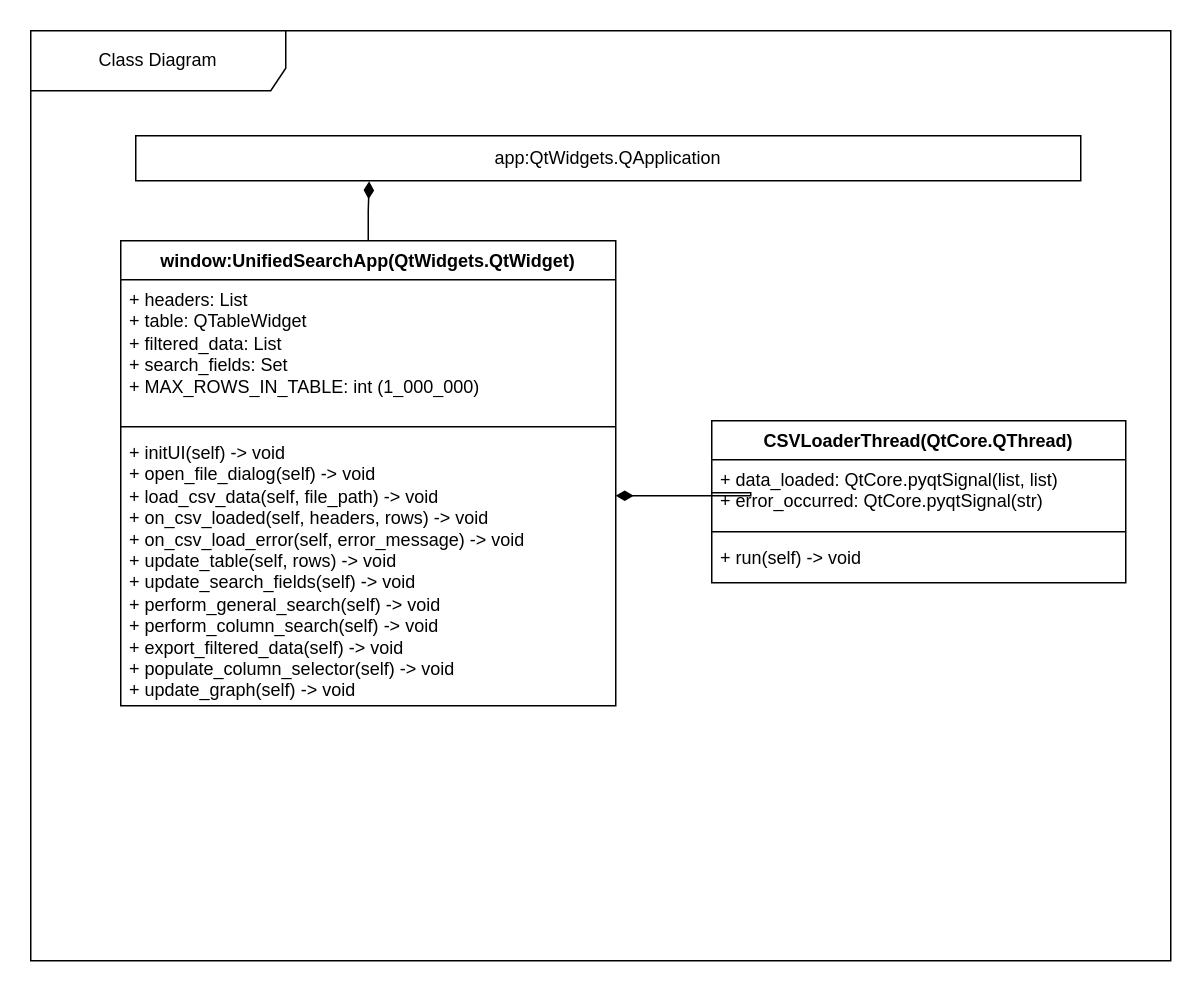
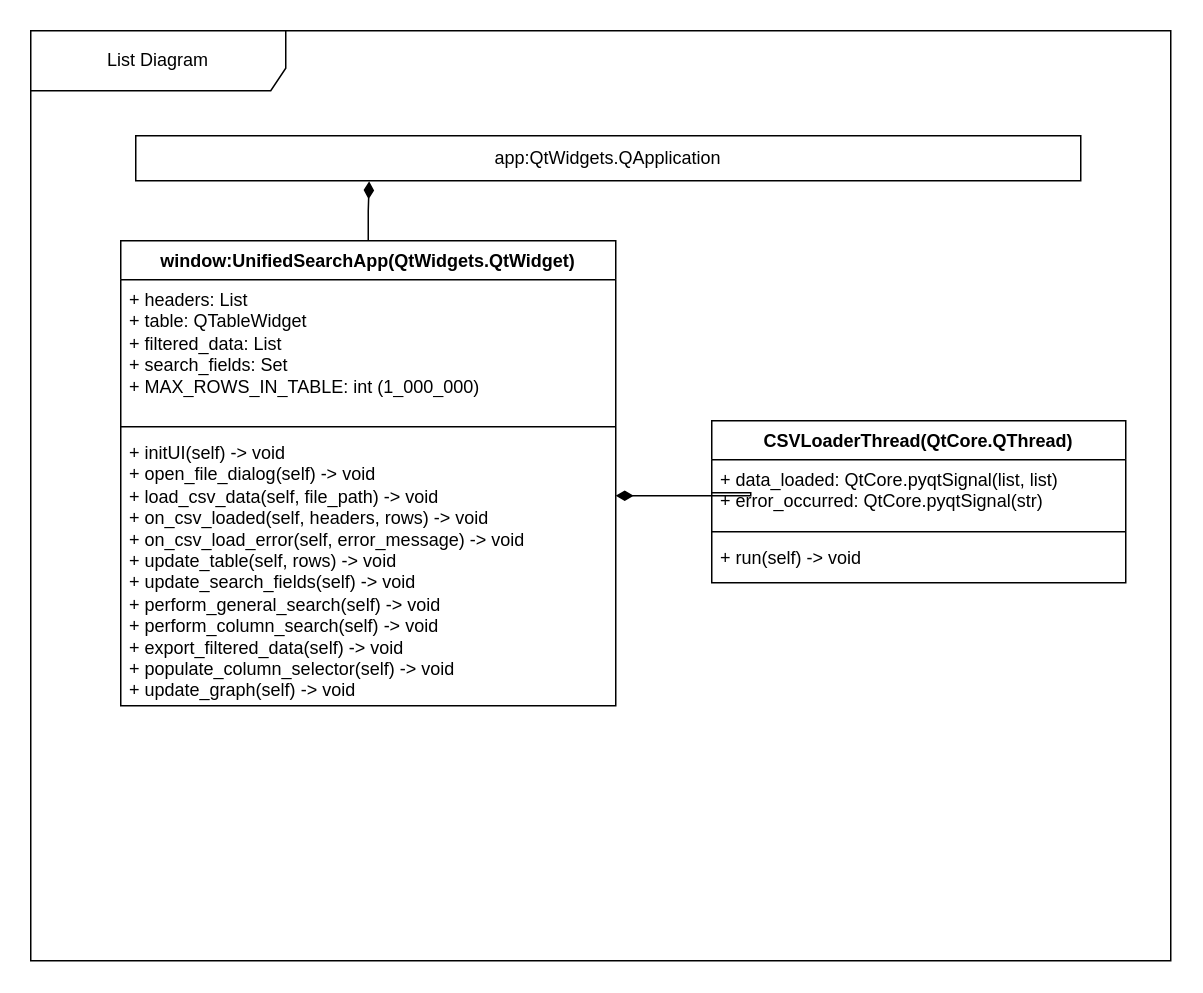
- <mxCell id="13" value="Class Diagram" style="shape=umlFrame;whiteSpace=wrap;html=1;pointerEvents=0;width=170;height=40;" vertex="1" parent="1"><mxGeometry x="20" y="20" width="760" height="620" as="geometry" /></mxCell>
+ <mxCell id="13" value="List Diagram" style="shape=umlFrame;whiteSpace=wrap;html=1;pointerEvents=0;width=170;height=40;" vertex="1" parent="1"><mxGeometry x="20" y="20" width="760" height="620" as="geometry" /></mxCell>
